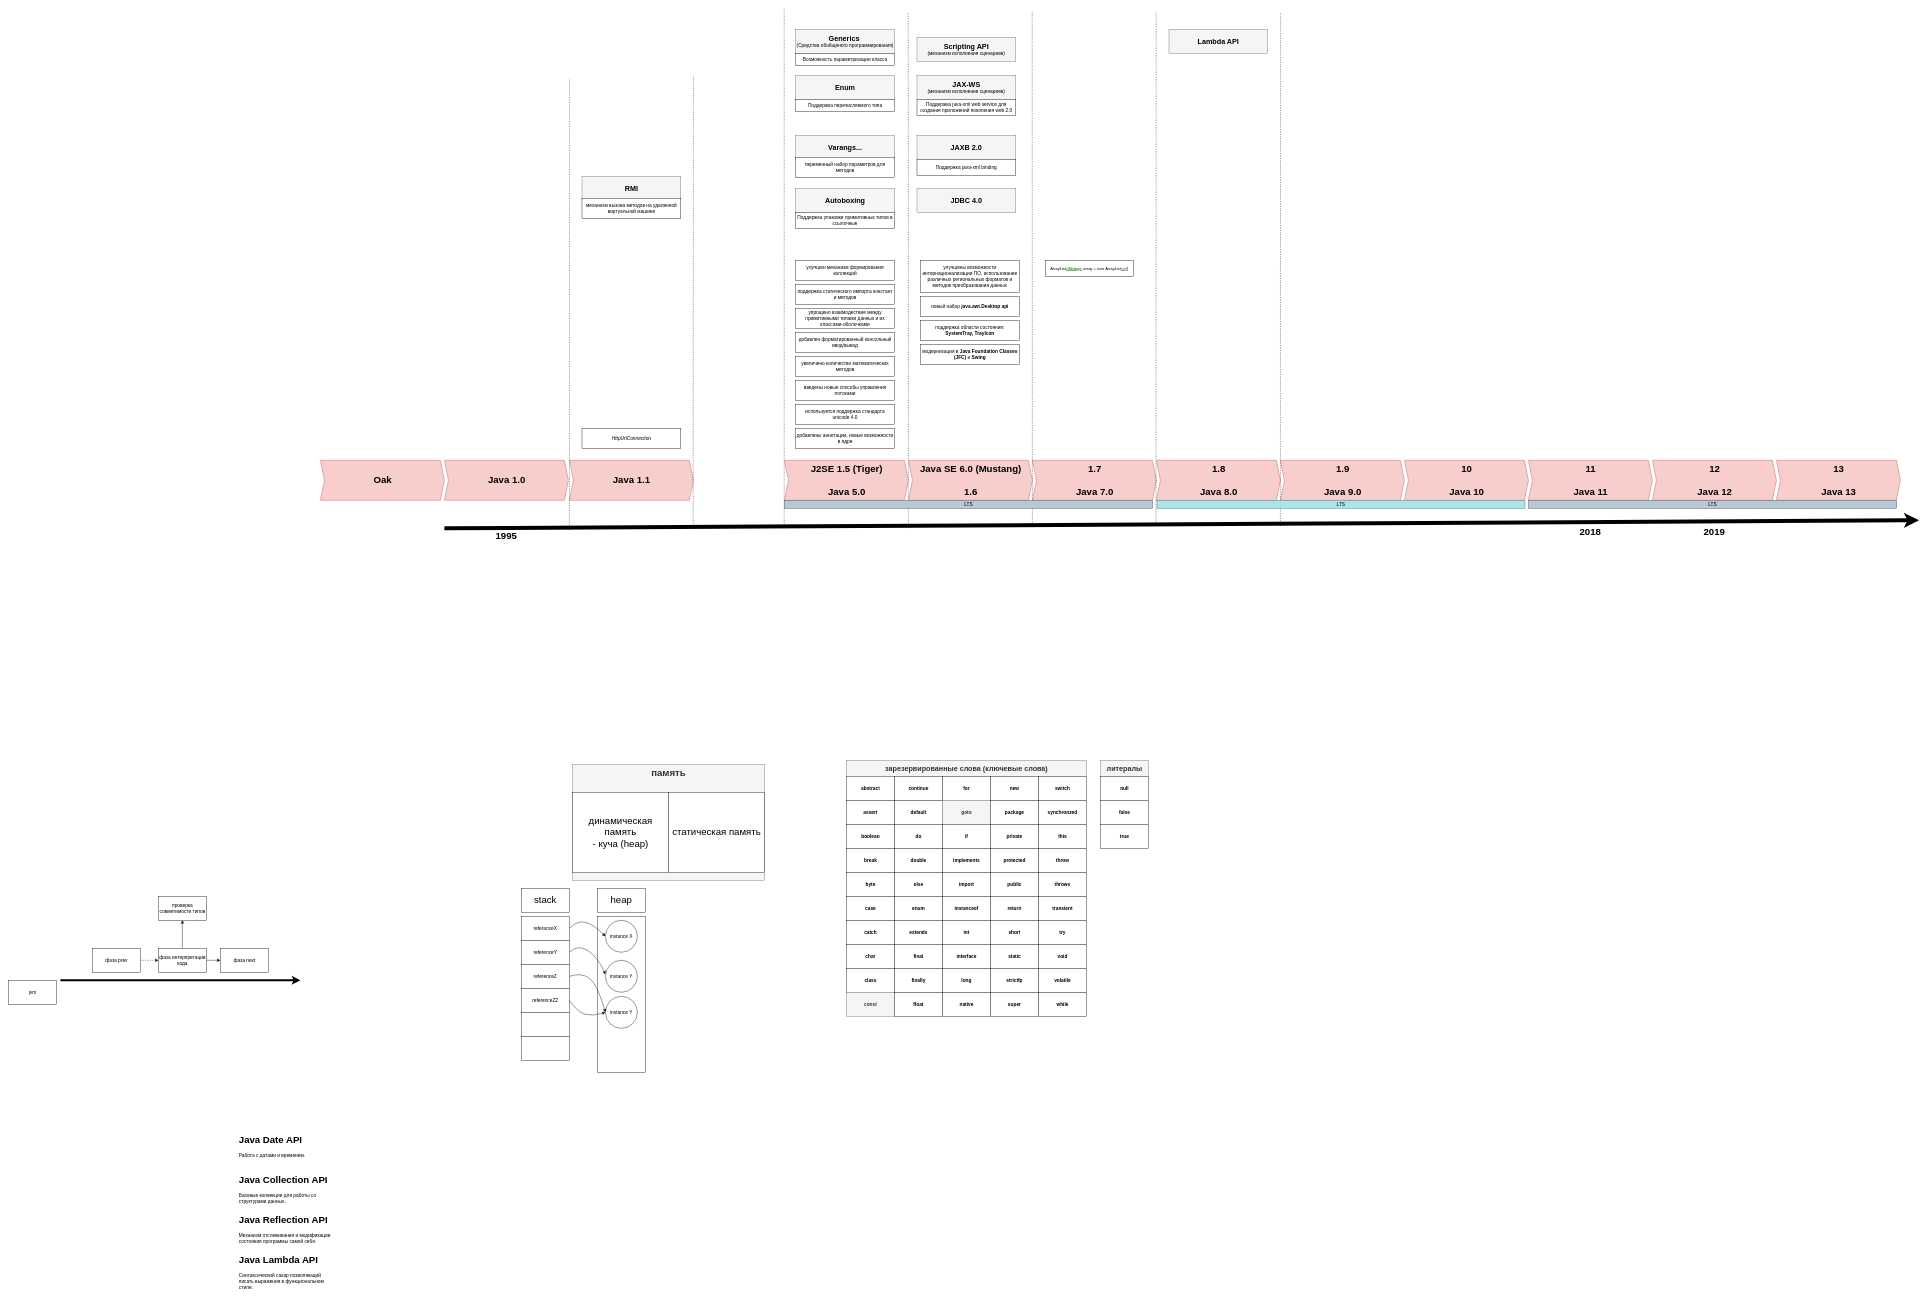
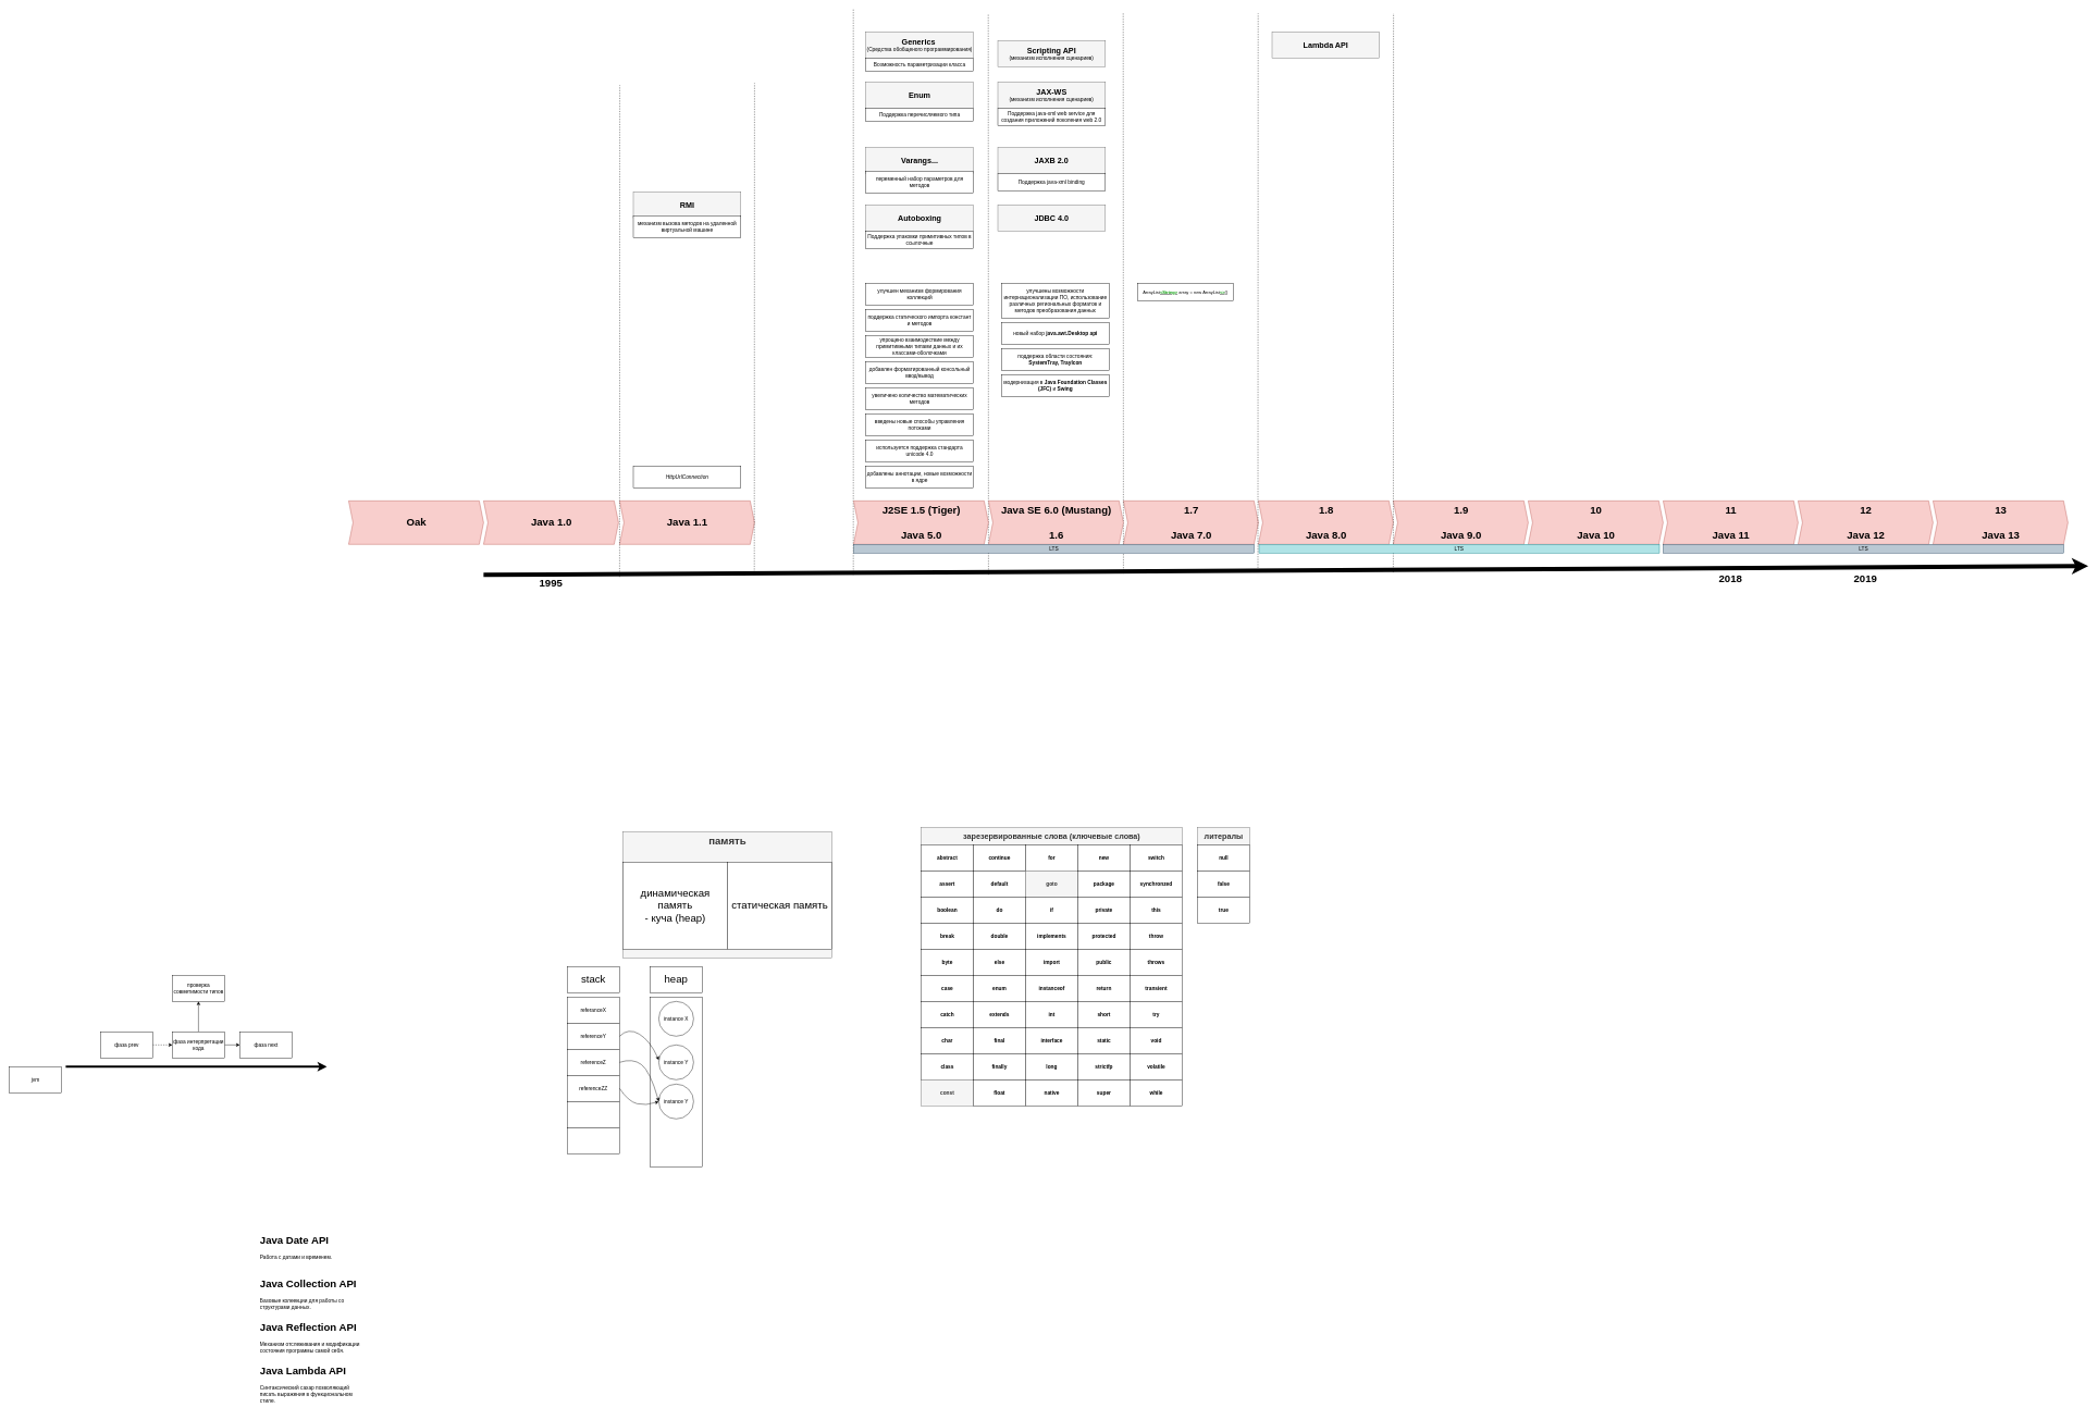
- <mxCell id="28" value="" style="curved=1;endArrow=classic;html=1;strokeWidth=1;fontSize=12;exitX=1;exitY=0.5;entryX=0;entryY=0.5;" parent="1" source="21" target="27" edge="1"><mxGeometry width="50" height="50" relative="1" as="geometry"><mxPoint x="1193" y="2370" as="sourcePoint" /><mxPoint x="1243" y="2320" as="targetPoint" /><Array as="points"><mxPoint x="1443" y="2300" /><mxPoint x="1483" y="2310" /></Array></mxGeometry></mxCell>
